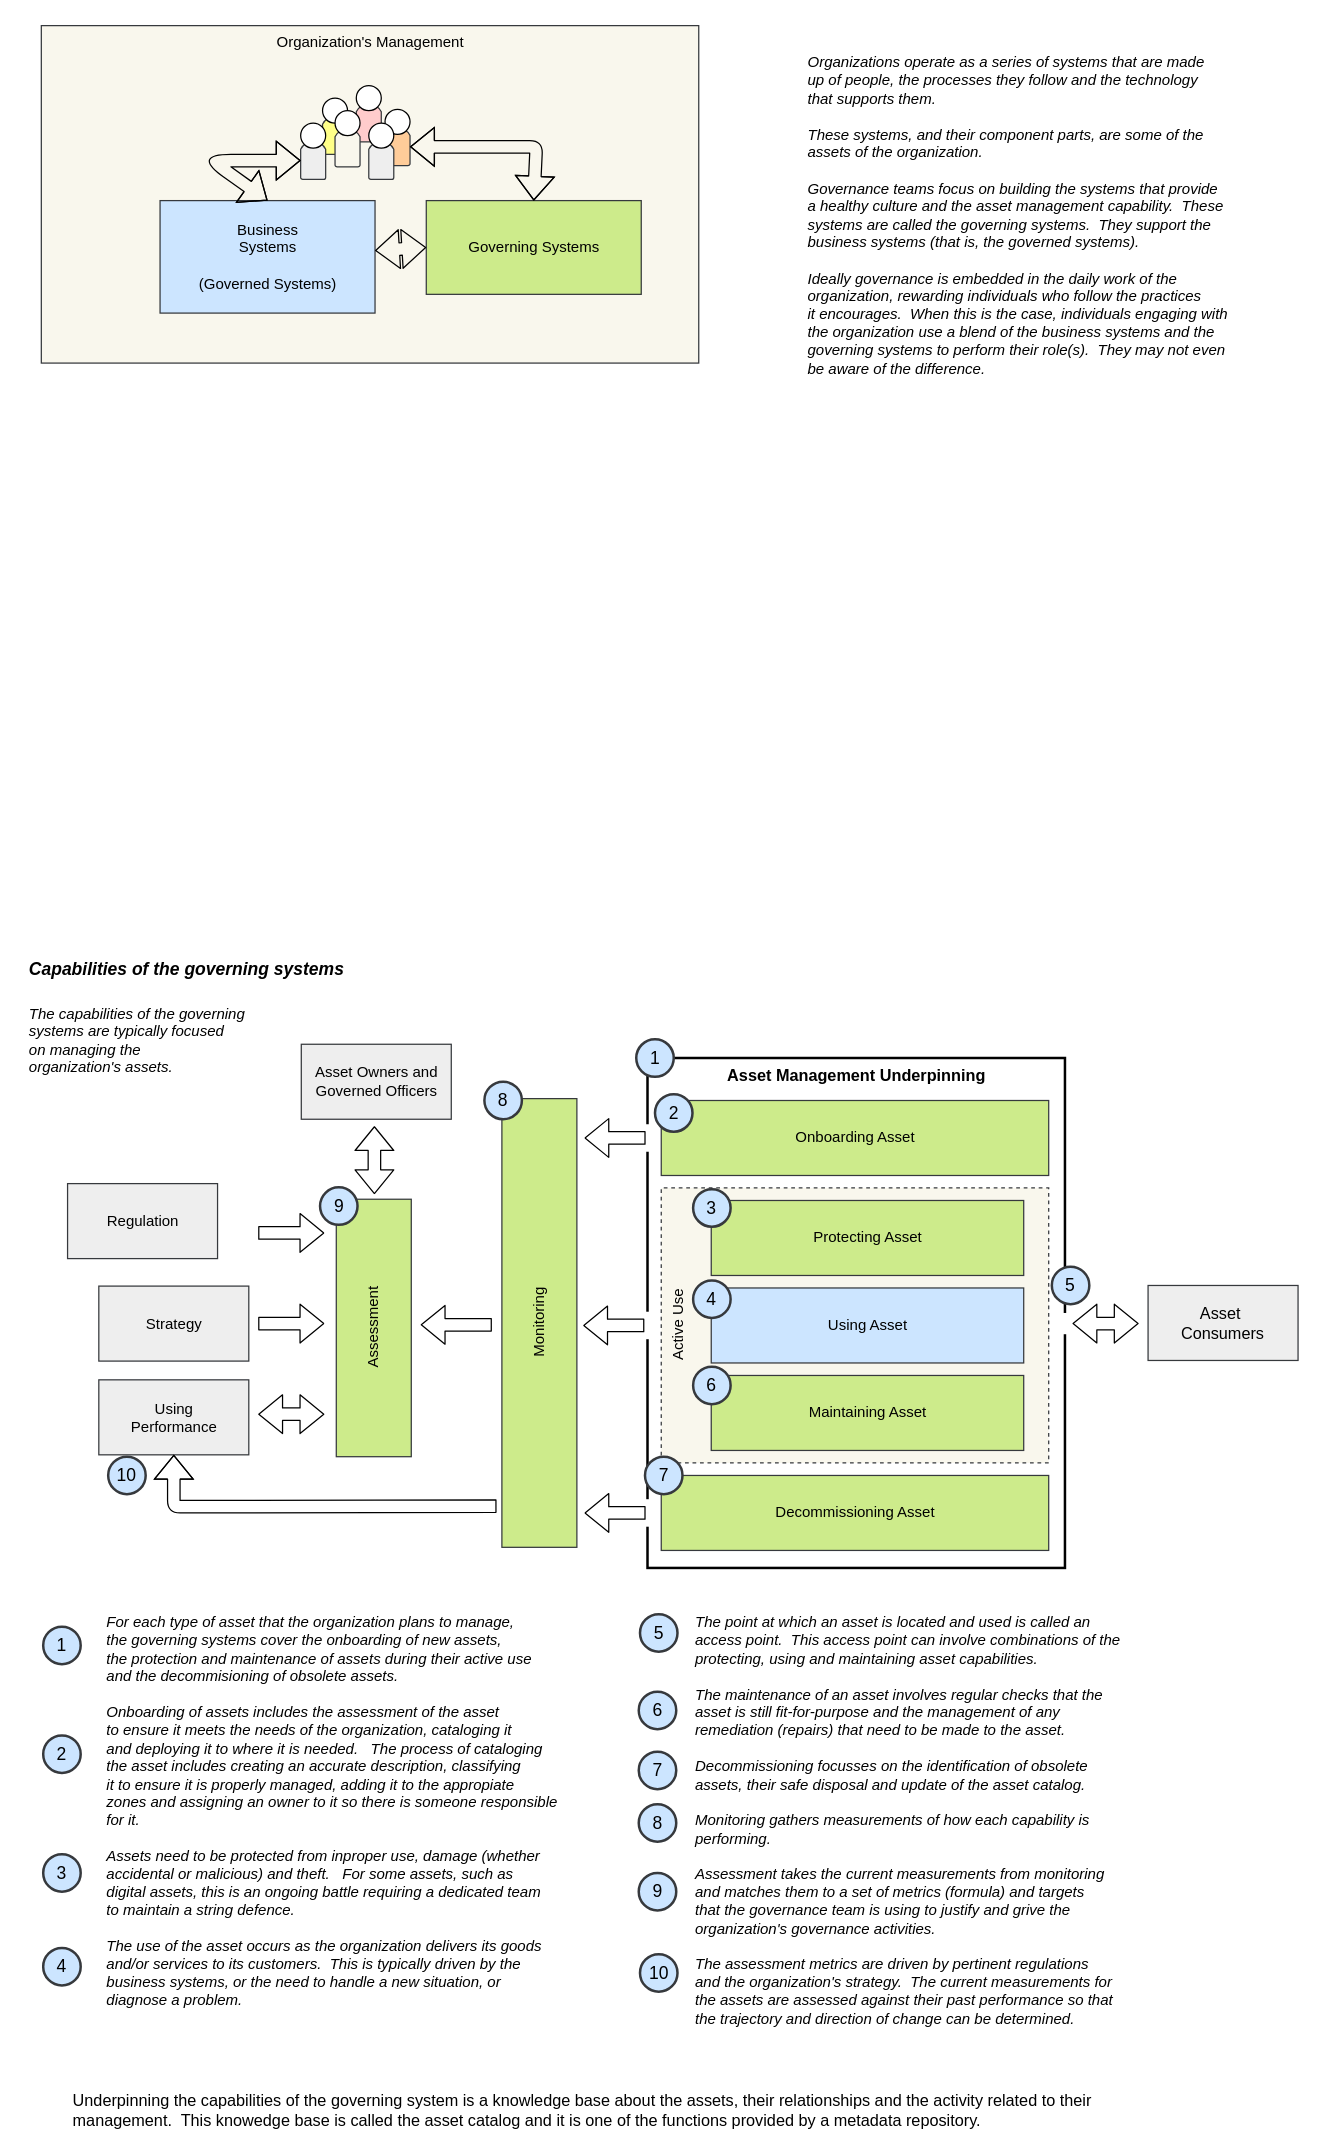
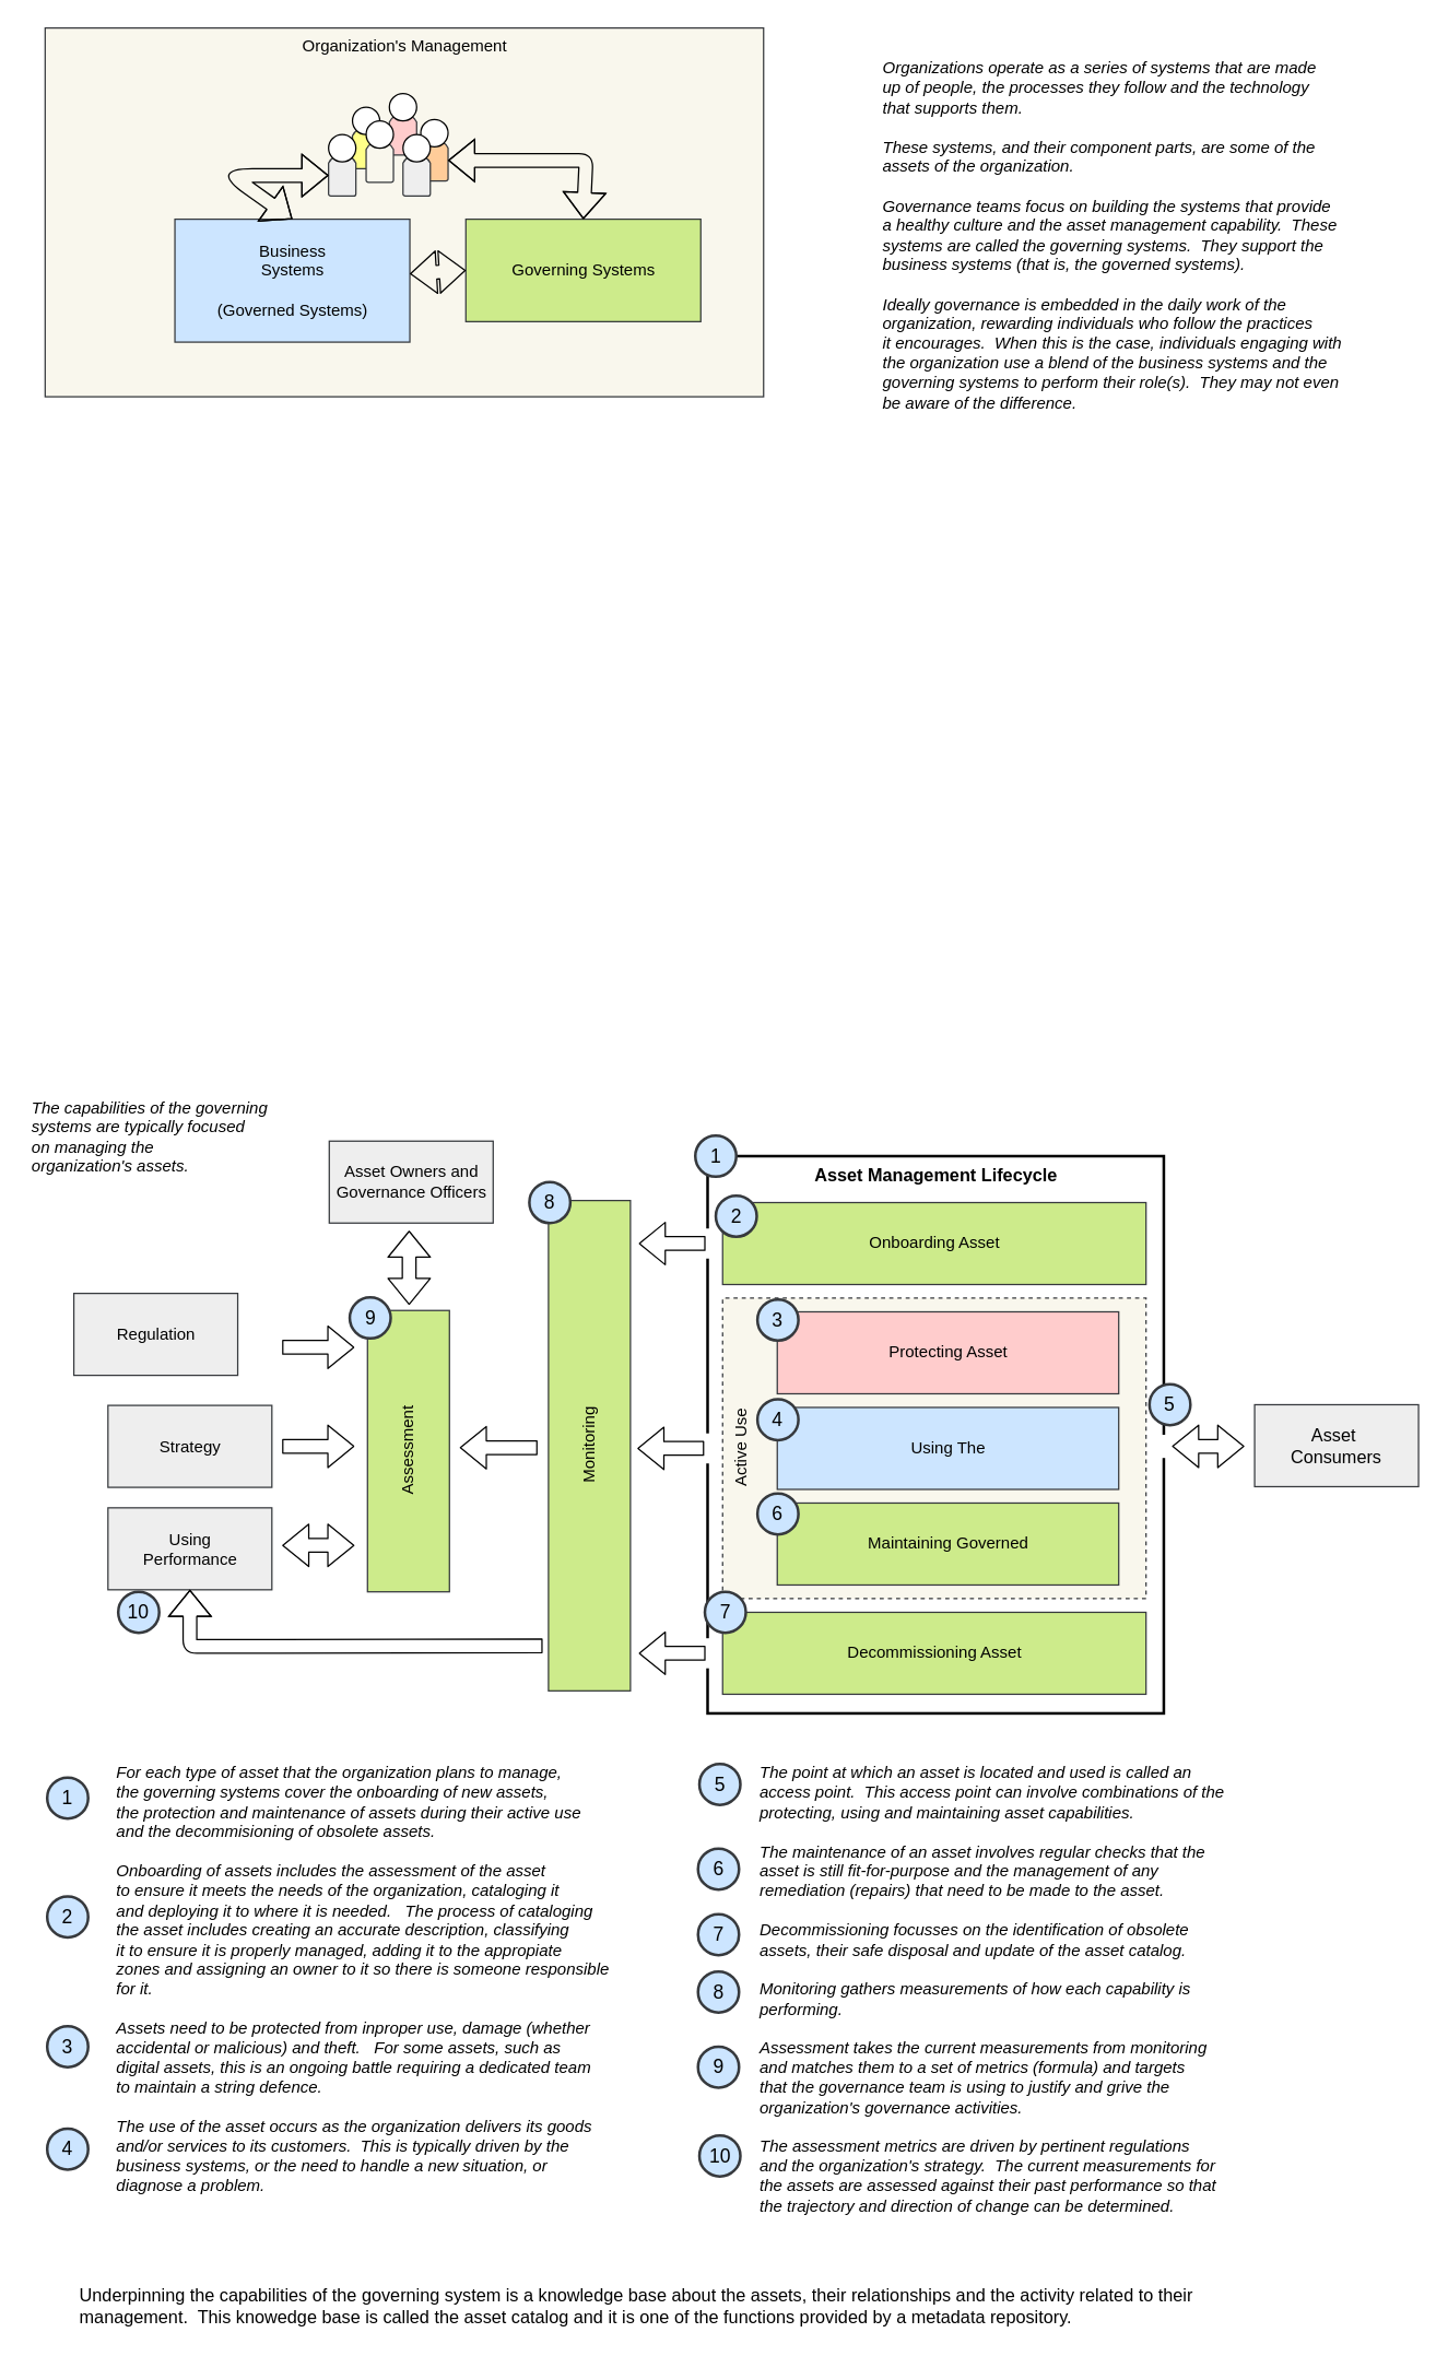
- <mxCell id="54" value="Capabilities of the governing systems" style="text;html=1;resizable=0;points=[];autosize=1;align=left;verticalAlign=top;spacingTop=-4;fontSize=14;fontStyle=3" parent="1" vertex="1"><mxGeometry x="20.5" y="764" width="250" height="20" as="geometry" /></mxCell>
- <mxCell id="5" value="Asset Management Underpinning" style="rounded=0;whiteSpace=wrap;html=1;strokeColor=#000000;strokeWidth=2;fontSize=13;align=center;verticalAlign=top;fontStyle=1" parent="1" vertex="1"><mxGeometry x="517.5" y="846" width="334" height="408" as="geometry" /></mxCell>
+ <mxCell id="5" value="Asset Management Lifecycle" style="rounded=0;whiteSpace=wrap;html=1;strokeColor=#000000;strokeWidth=2;fontSize=13;align=center;verticalAlign=top;fontStyle=1" parent="1" vertex="1"><mxGeometry x="517.5" y="846" width="334" height="408" as="geometry" /></mxCell>
- <mxCell id="60" value="Asset Owners and Governed Officers" style="rounded=0;whiteSpace=wrap;html=1;fillColor=#eeeeee;strokeColor=#36393d;" parent="1" vertex="1"><mxGeometry x="240.5" y="835" width="120" height="60" as="geometry" /></mxCell>
+ <mxCell id="60" value="Asset Owners and Governance Officers" style="rounded=0;whiteSpace=wrap;html=1;fillColor=#eeeeee;strokeColor=#36393d;" parent="1" vertex="1"><mxGeometry x="240.5" y="835" width="120" height="60" as="geometry" /></mxCell>
- <mxCell id="35" value="Protecting Asset" style="rounded=0;whiteSpace=wrap;html=1;strokeColor=#36393d;fillColor=#cdeb8b;" parent="1" vertex="1"><mxGeometry x="568.5" y="960" width="250" height="60" as="geometry" /></mxCell>
+ <mxCell id="35" value="Protecting Asset" style="rounded=0;whiteSpace=wrap;html=1;strokeColor=#36393d;fillColor=#ffcccc;" parent="1" vertex="1"><mxGeometry x="568.5" y="960" width="250" height="60" as="geometry" /></mxCell>
- <mxCell id="33" value="Using Asset" style="rounded=0;whiteSpace=wrap;html=1;strokeColor=#36393d;fillColor=#cce5ff;" parent="1" vertex="1"><mxGeometry x="568.5" y="1030" width="250" height="60" as="geometry" /></mxCell>
+ <mxCell id="33" value="Using The" style="rounded=0;whiteSpace=wrap;html=1;strokeColor=#36393d;fillColor=#cce5ff;" parent="1" vertex="1"><mxGeometry x="568.5" y="1030" width="250" height="60" as="geometry" /></mxCell>
- <mxCell id="34" value="Maintaining Asset" style="rounded=0;whiteSpace=wrap;html=1;strokeColor=#36393d;fillColor=#cdeb8b;" parent="1" vertex="1"><mxGeometry x="568.5" y="1100" width="250" height="60" as="geometry" /></mxCell>
+ <mxCell id="34" value="Maintaining Governed" style="rounded=0;whiteSpace=wrap;html=1;strokeColor=#36393d;fillColor=#cdeb8b;" parent="1" vertex="1"><mxGeometry x="568.5" y="1100" width="250" height="60" as="geometry" /></mxCell>
